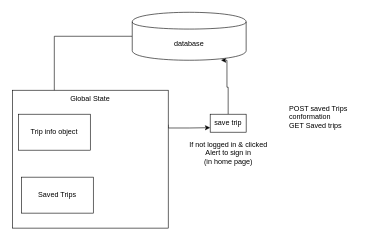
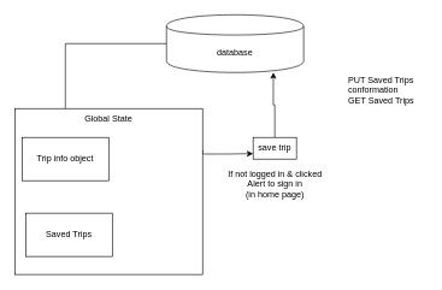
- <mxCell id="5" value="database" style="shape=cylinder;whiteSpace=wrap;html=1;boundedLbl=1;backgroundOutline=1;" parent="1" vertex="1"><mxGeometry x="220" y="20" width="190" height="80" as="geometry" /></mxCell>
+ <mxCell id="5" value="database" style="shape=cylinder;whiteSpace=wrap;html=1;boundedLbl=1;backgroundOutline=1;" parent="1" vertex="1"><mxGeometry x="230" y="20" width="190" height="80" as="geometry" /></mxCell>
+ <mxCell id="10" value="PUT Saved Trips&lt;br&gt;conformation&lt;br&gt;GET Saved Trips" style="text;html=1;align=left;verticalAlign=middle;resizable=0;points=[];autosize=1;" vertex="1" parent="1"><mxGeometry x="480" y="100" width="110" height="50" as="geometry" /></mxCell>
- <mxCell id="12" value="POST saved Trips&lt;br&gt;conformation&lt;br&gt;GET Saved trips" style="text;html=1;align=left;verticalAlign=middle;resizable=0;points=[];autosize=1;" vertex="1" parent="1"><mxGeometry x="480" y="170" width="110" height="50" as="geometry" /></mxCell>
